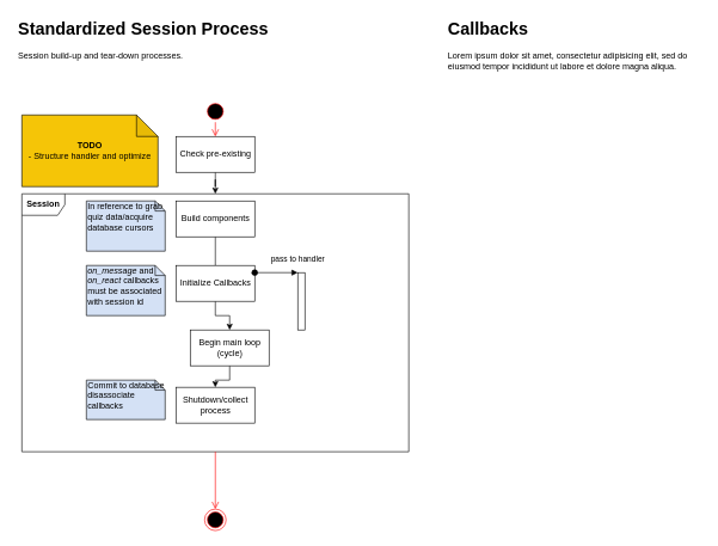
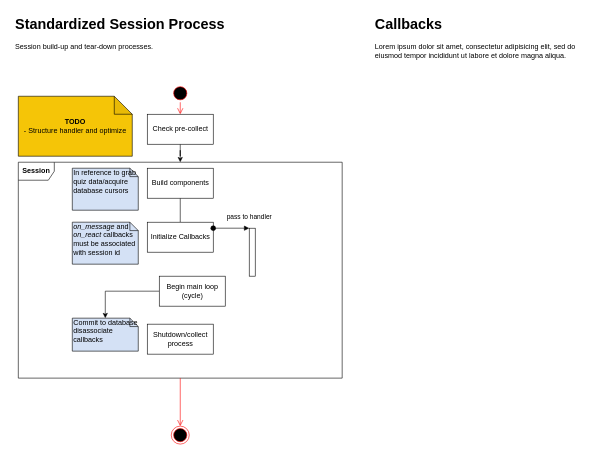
- <mxCell id="15" value="Check pre-existing" style="html=1;" parent="1" vertex="1"><mxGeometry x="245" y="190" width="110" height="50" as="geometry" /></mxCell>
+ <mxCell id="15" value="Check pre-collect" style="html=1;" parent="1" vertex="1"><mxGeometry x="245" y="190" width="110" height="50" as="geometry" /></mxCell>
- <mxCell id="7" value="" style="edgeStyle=orthogonalEdgeStyle;rounded=0;orthogonalLoop=1;jettySize=auto;html=1;" parent="1" source="8" target="10" edge="1"><mxGeometry relative="1" as="geometry" /></mxCell>
- <mxCell id="9" value="" style="edgeStyle=orthogonalEdgeStyle;rounded=0;orthogonalLoop=1;jettySize=auto;html=1;" parent="1" source="10" target="11" edge="1"><mxGeometry relative="1" as="geometry" /></mxCell>
+ <mxCell id="9" value="" style="edgeStyle=orthogonalEdgeStyle;rounded=0;orthogonalLoop=1;jettySize=auto;html=1;" parent="1" source="10" target="22" edge="1"><mxGeometry relative="1" as="geometry" /></mxCell>
